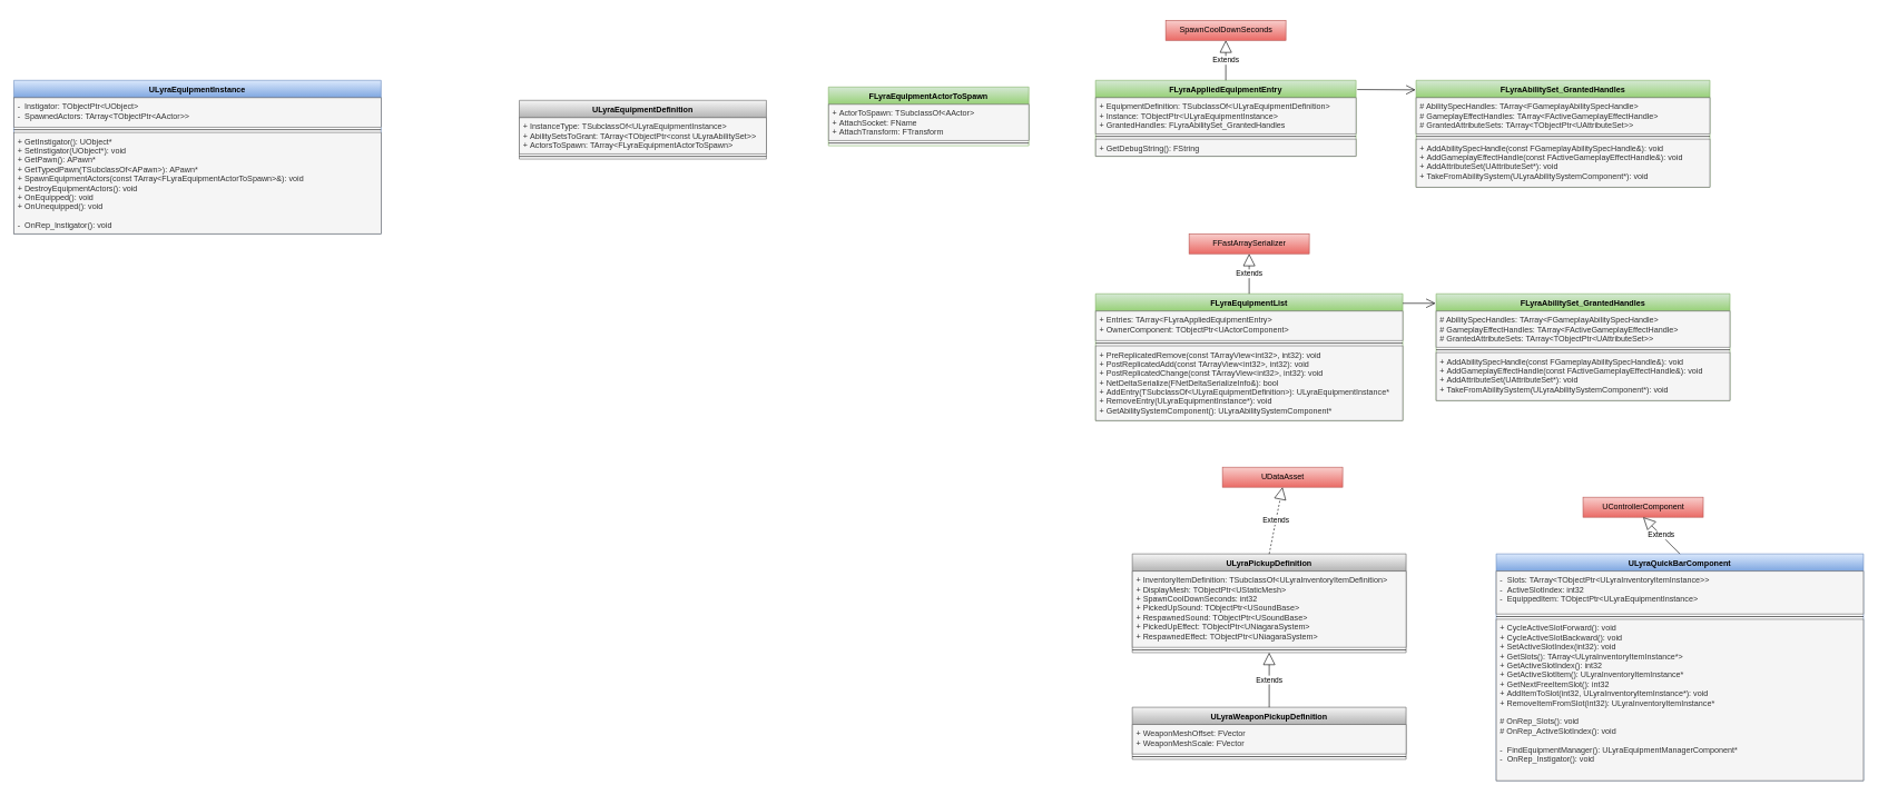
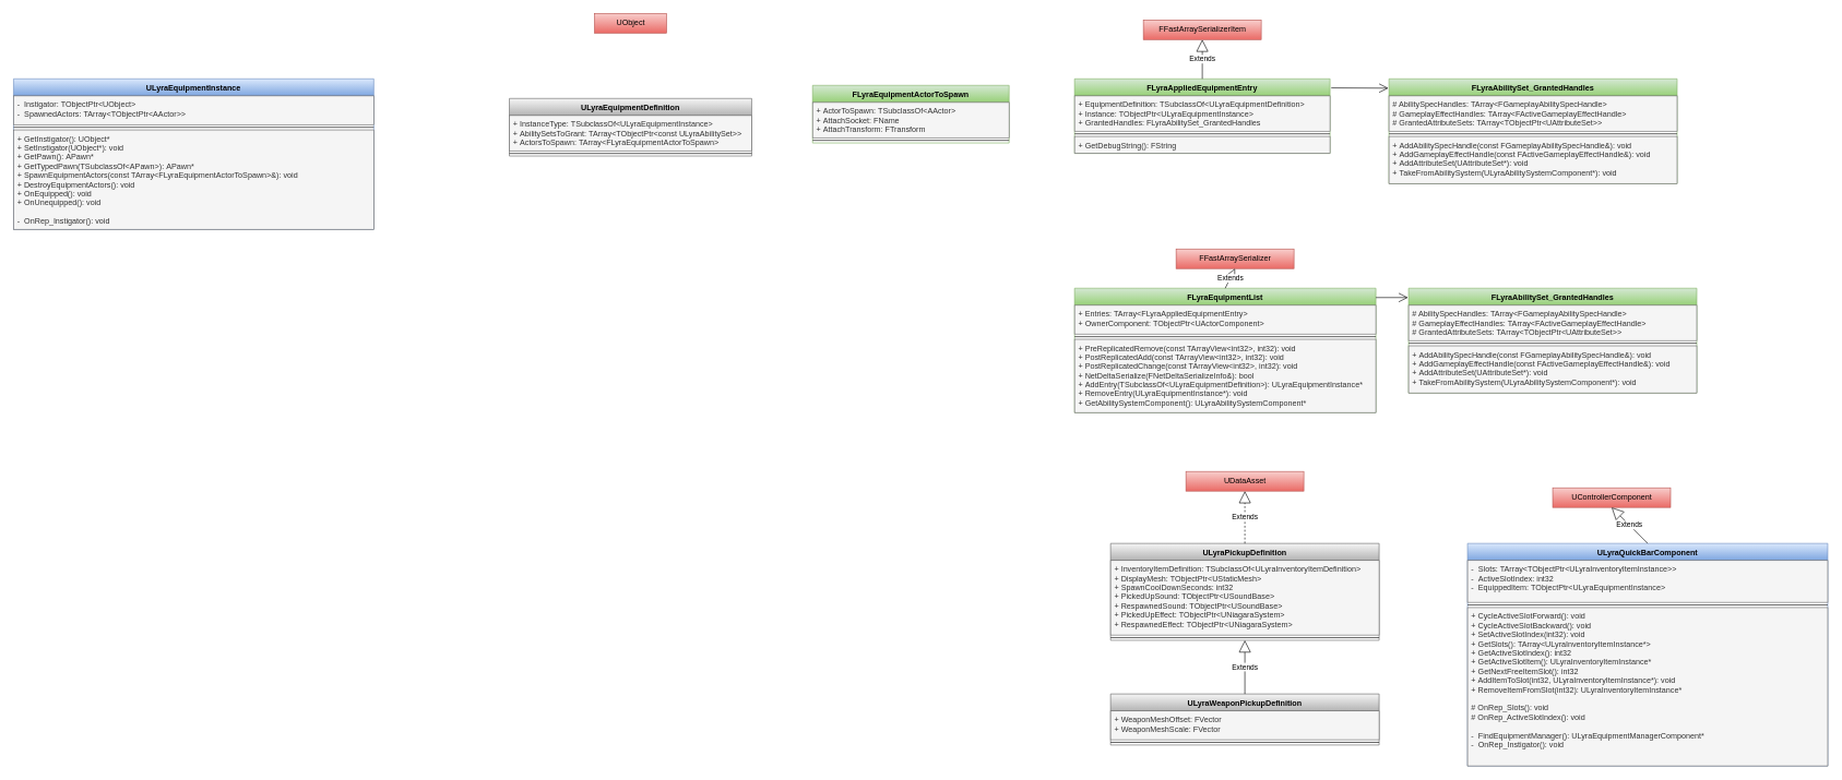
+ <mxCell id="21" value="UObject" style="html=1;gradientColor=#ea6b66;fillColor=#f8cecc;strokeColor=#b85450;" vertex="1" parent="1"><mxGeometry x="907" y="20" width="110" height="30" as="geometry" /></mxCell>
- <mxCell id="22" value="&lt;div&gt;SpawnCoolDownSeconds&lt;/div&gt;" style="html=1;gradientColor=#ea6b66;fillColor=#f8cecc;strokeColor=#b85450;" vertex="1" parent="1"><mxGeometry x="1745" y="30" width="180" height="30" as="geometry" /></mxCell>
+ <mxCell id="22" value="&lt;div&gt;FFastArraySerializerItem&lt;/div&gt;" style="html=1;gradientColor=#ea6b66;fillColor=#f8cecc;strokeColor=#b85450;" vertex="1" parent="1"><mxGeometry x="1745" y="30" width="180" height="30" as="geometry" /></mxCell>
- <mxCell id="33" value="&lt;div&gt;FFastArraySerializer&lt;/div&gt;" style="html=1;gradientColor=#ea6b66;fillColor=#f8cecc;strokeColor=#b85450;" vertex="1" parent="1"><mxGeometry x="1780" y="350" width="180" height="30" as="geometry" /></mxCell>
+ <mxCell id="33" value="&lt;div&gt;FFastArraySerializer&lt;/div&gt;" style="html=1;gradientColor=#ea6b66;fillColor=#f8cecc;strokeColor=#b85450;" vertex="1" parent="1"><mxGeometry x="1795" y="380" width="180" height="30" as="geometry" /></mxCell>
- <mxCell id="35" value="&lt;div&gt;UDataAsset&lt;/div&gt;" style="html=1;gradientColor=#ea6b66;fillColor=#f8cecc;strokeColor=#b85450;" vertex="1" parent="1"><mxGeometry x="1830" y="700" width="180" height="30" as="geometry" /></mxCell>
+ <mxCell id="35" value="&lt;div&gt;UDataAsset&lt;/div&gt;" style="html=1;gradientColor=#ea6b66;fillColor=#f8cecc;strokeColor=#b85450;" vertex="1" parent="1"><mxGeometry x="1810" y="720" width="180" height="30" as="geometry" /></mxCell>
